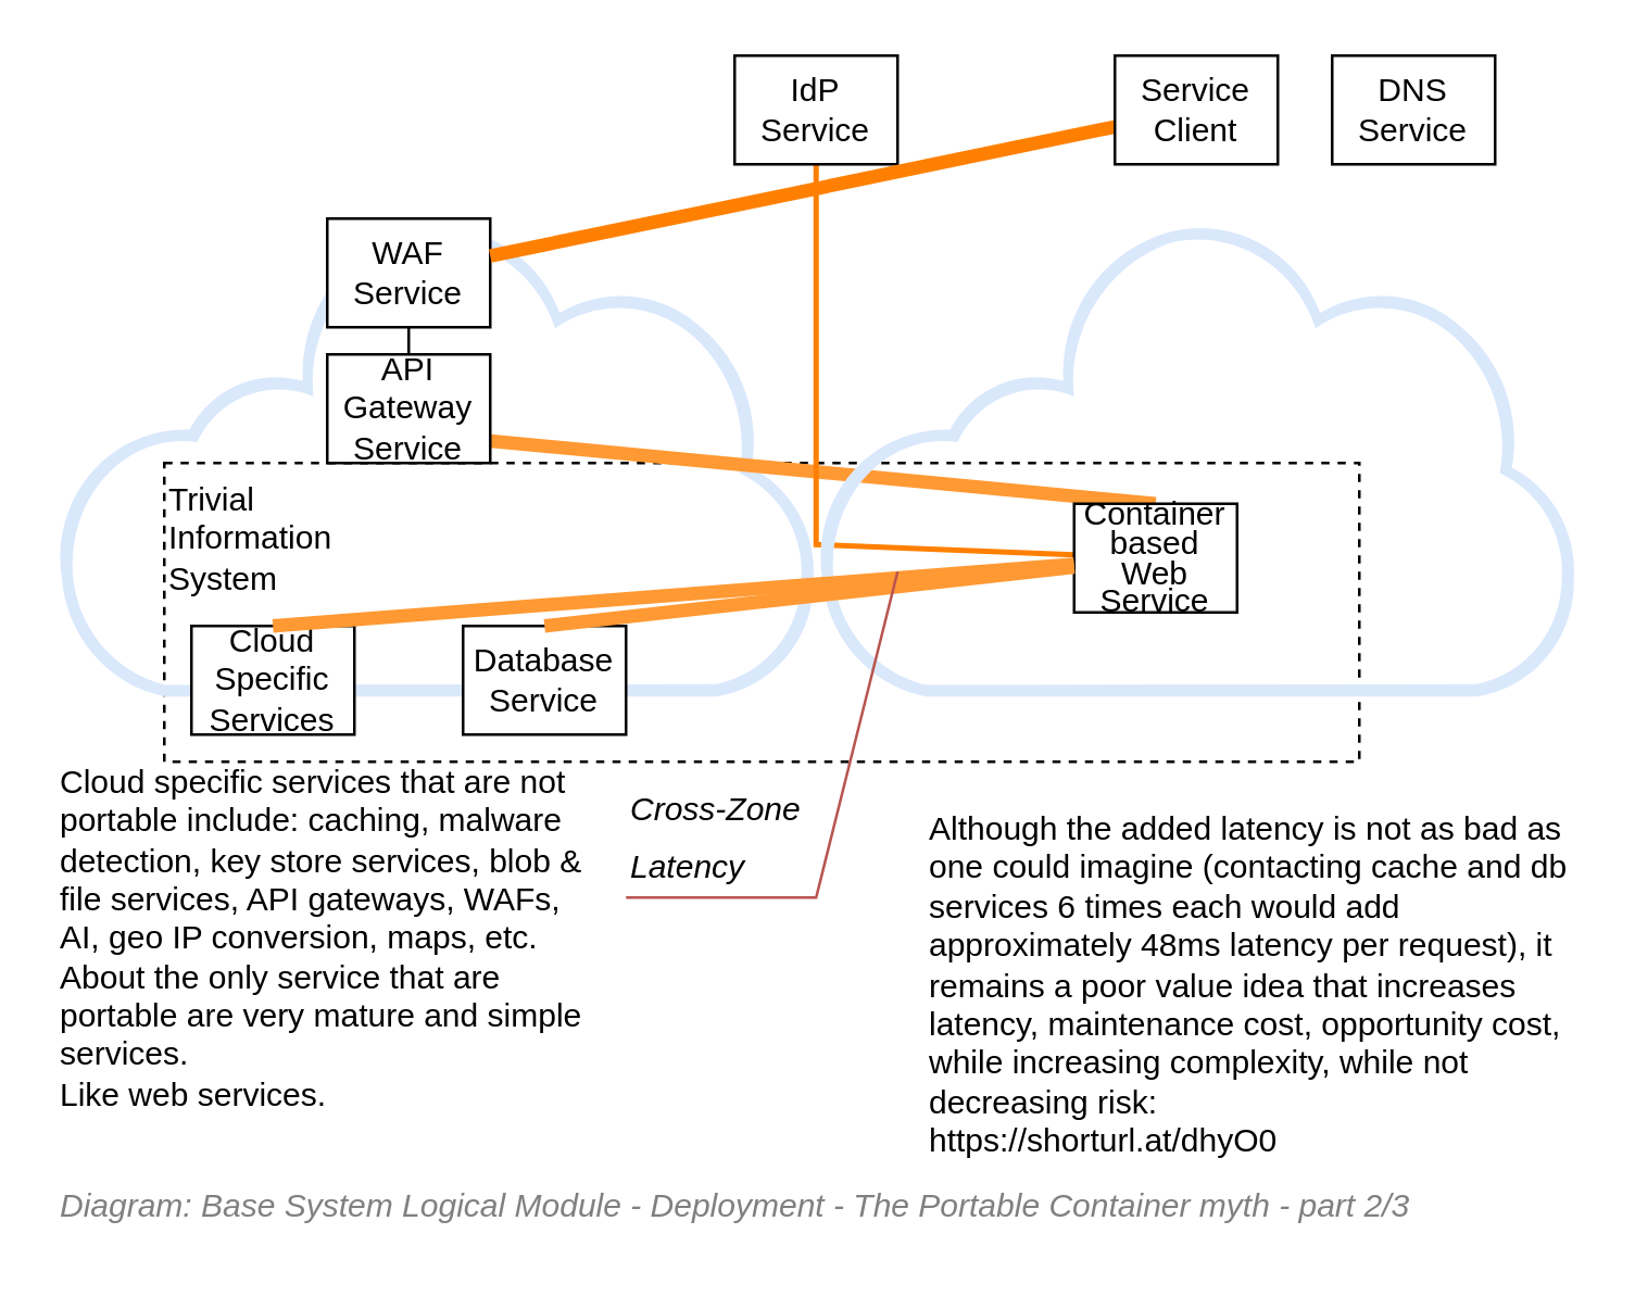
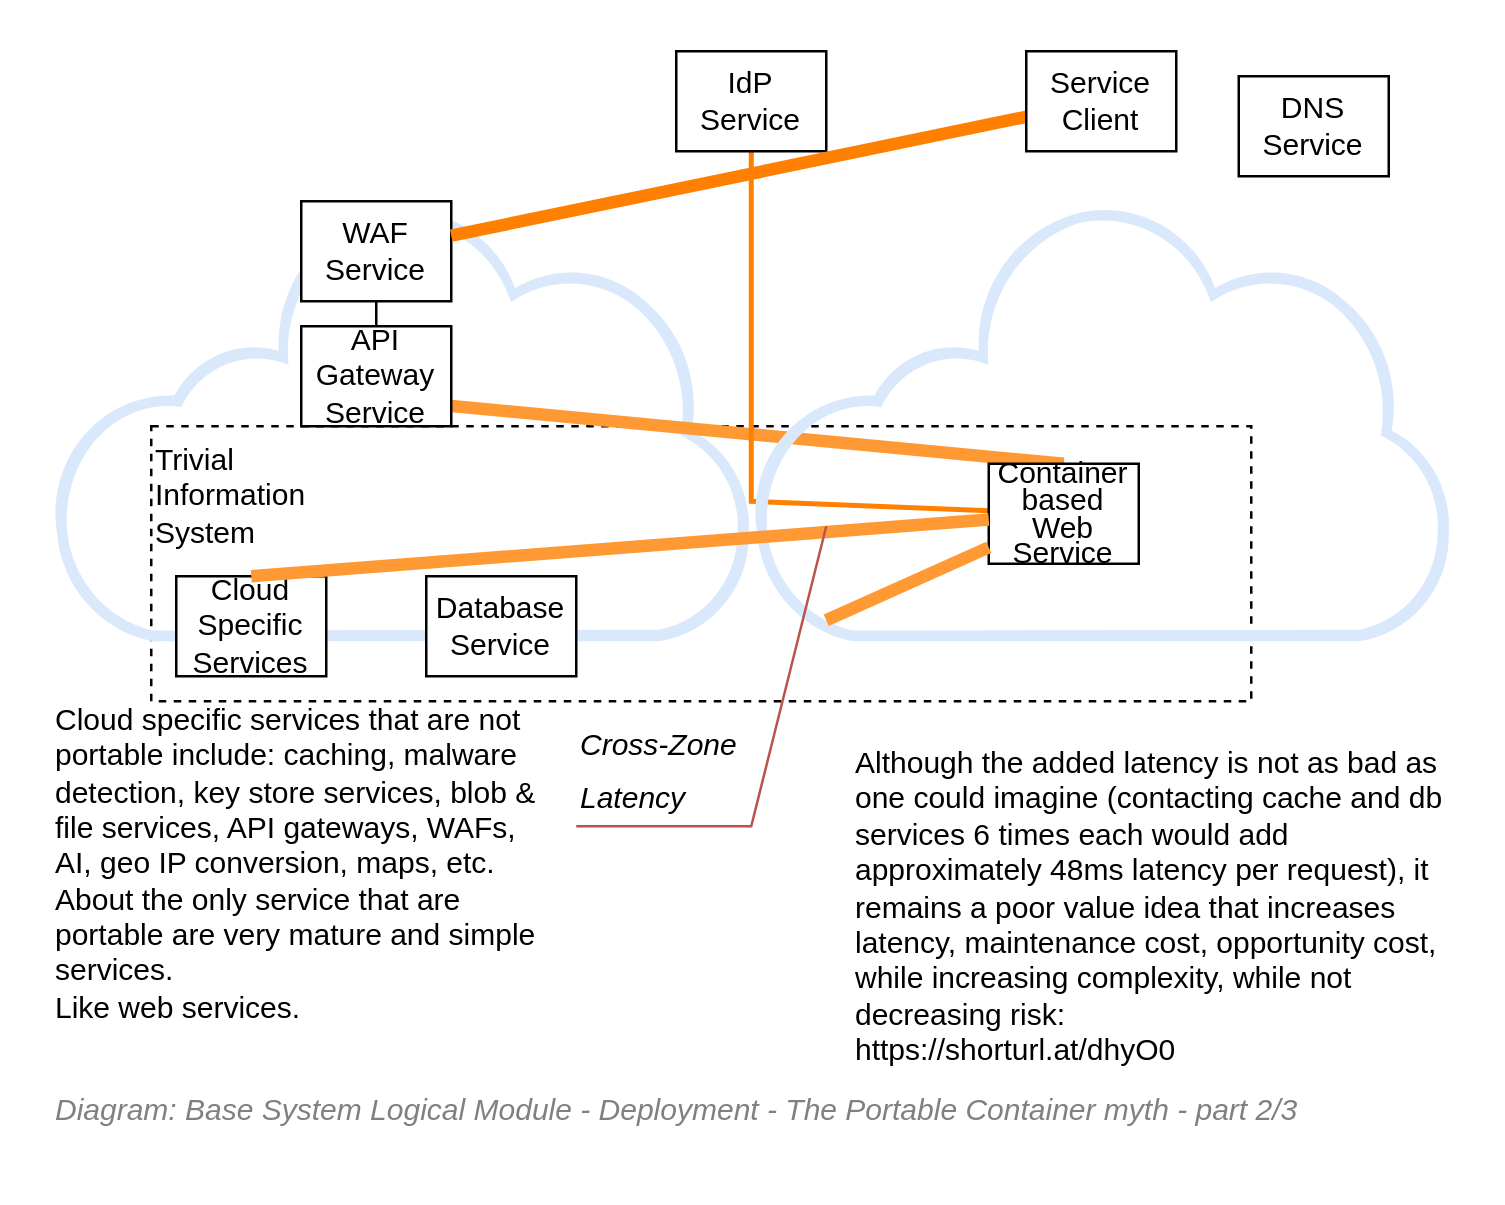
- <mxCell id="14" value="DNS Service" style="rounded=0;whiteSpace=wrap;html=1;" vertex="1" parent="1"><mxGeometry x="490" y="20" width="60" height="40" as="geometry" /></mxCell>
+ <mxCell id="14" value="DNS Service" style="rounded=0;whiteSpace=wrap;html=1;" vertex="1" parent="1"><mxGeometry x="495" y="30" width="60" height="40" as="geometry" /></mxCell>
- <mxCell id="18" style="edgeStyle=none;rounded=0;orthogonalLoop=1;jettySize=auto;html=1;entryX=0.5;entryY=0;entryDx=0;entryDy=0;endArrow=none;endFill=0;fillColor=#f8cecc;strokeWidth=5;strokeColor=#FF9933;" edge="1" parent="1" source="16" target="5"><mxGeometry relative="1" as="geometry" /></mxCell>
+ <mxCell id="18" style="edgeStyle=none;rounded=0;orthogonalLoop=1;jettySize=auto;html=1;endArrow=none;endFill=0;fillColor=#f8cecc;strokeWidth=5;strokeColor=#FF9933;" edge="1" parent="1" source="16" target="19"><mxGeometry relative="1" as="geometry" /></mxCell>
